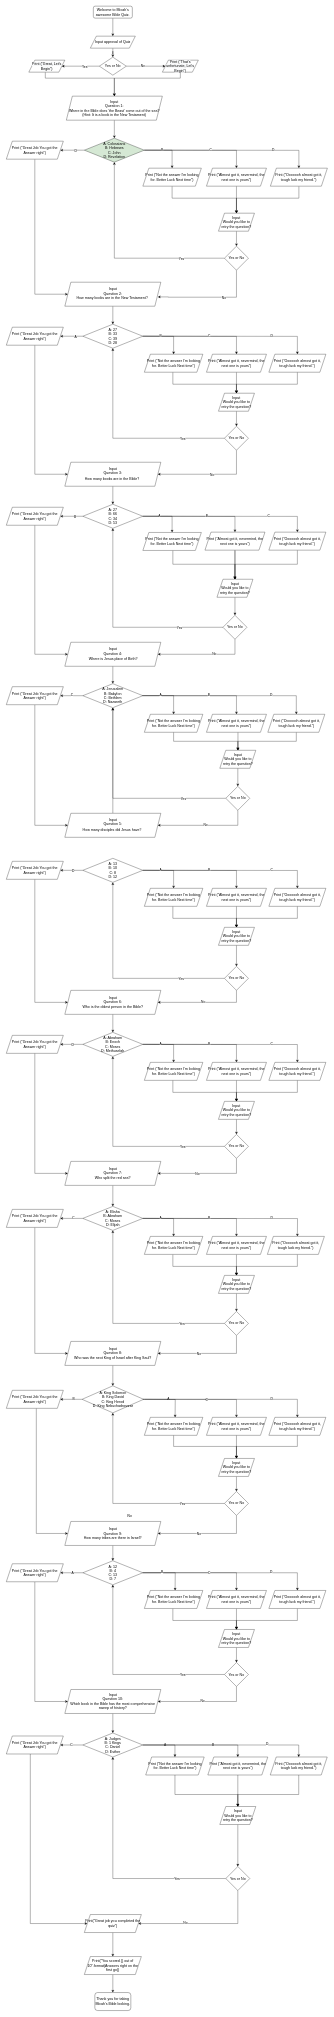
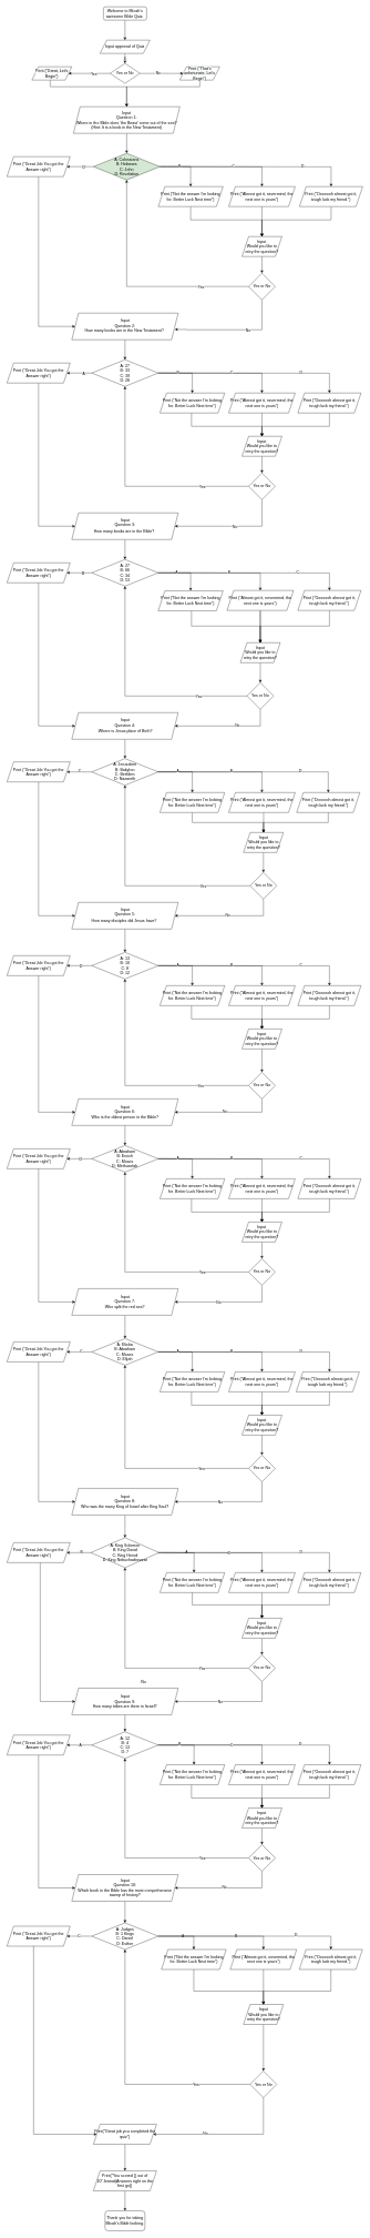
- <mxCell id="60" value="" style="edgeStyle=orthogonalEdgeStyle;rounded=0;orthogonalLoop=1;jettySize=auto;html=1;" parent="1" source="61" target="51" edge="1"><mxGeometry relative="1" as="geometry" /></mxCell>
+ <mxCell id="60" value="" style="edgeStyle=orthogonalEdgeStyle;rounded=0;orthogonalLoop=1;jettySize=auto;html=1;" parent="1" source="61" target="64" edge="1"><mxGeometry relative="1" as="geometry" /></mxCell>
- <mxCell id="103" value="Input&lt;br&gt;Question 8:&lt;br&gt;Who was the next King of Israel after King Saul?" style="shape=parallelogram;perimeter=parallelogramPerimeter;whiteSpace=wrap;html=1;fixedSize=1;" parent="1" vertex="1"><mxGeometry x="215" y="4470" width="320" height="80" as="geometry" /></mxCell>
+ <mxCell id="103" value="Input&lt;br&gt;Question 8:&lt;br&gt;Who was the many King of Israel after King Saul?" style="shape=parallelogram;perimeter=parallelogramPerimeter;whiteSpace=wrap;html=1;fixedSize=1;" parent="1" vertex="1"><mxGeometry x="215" y="4470" width="320" height="80" as="geometry" /></mxCell>
